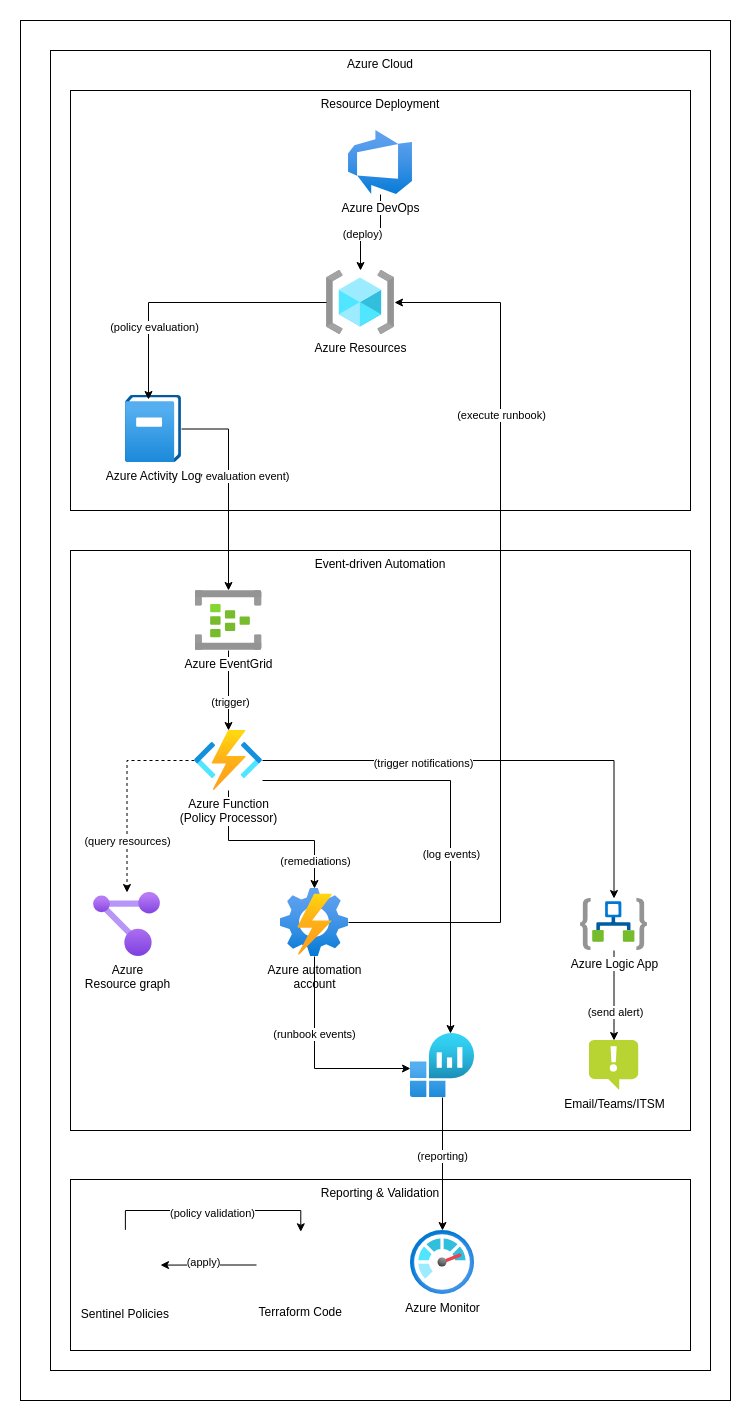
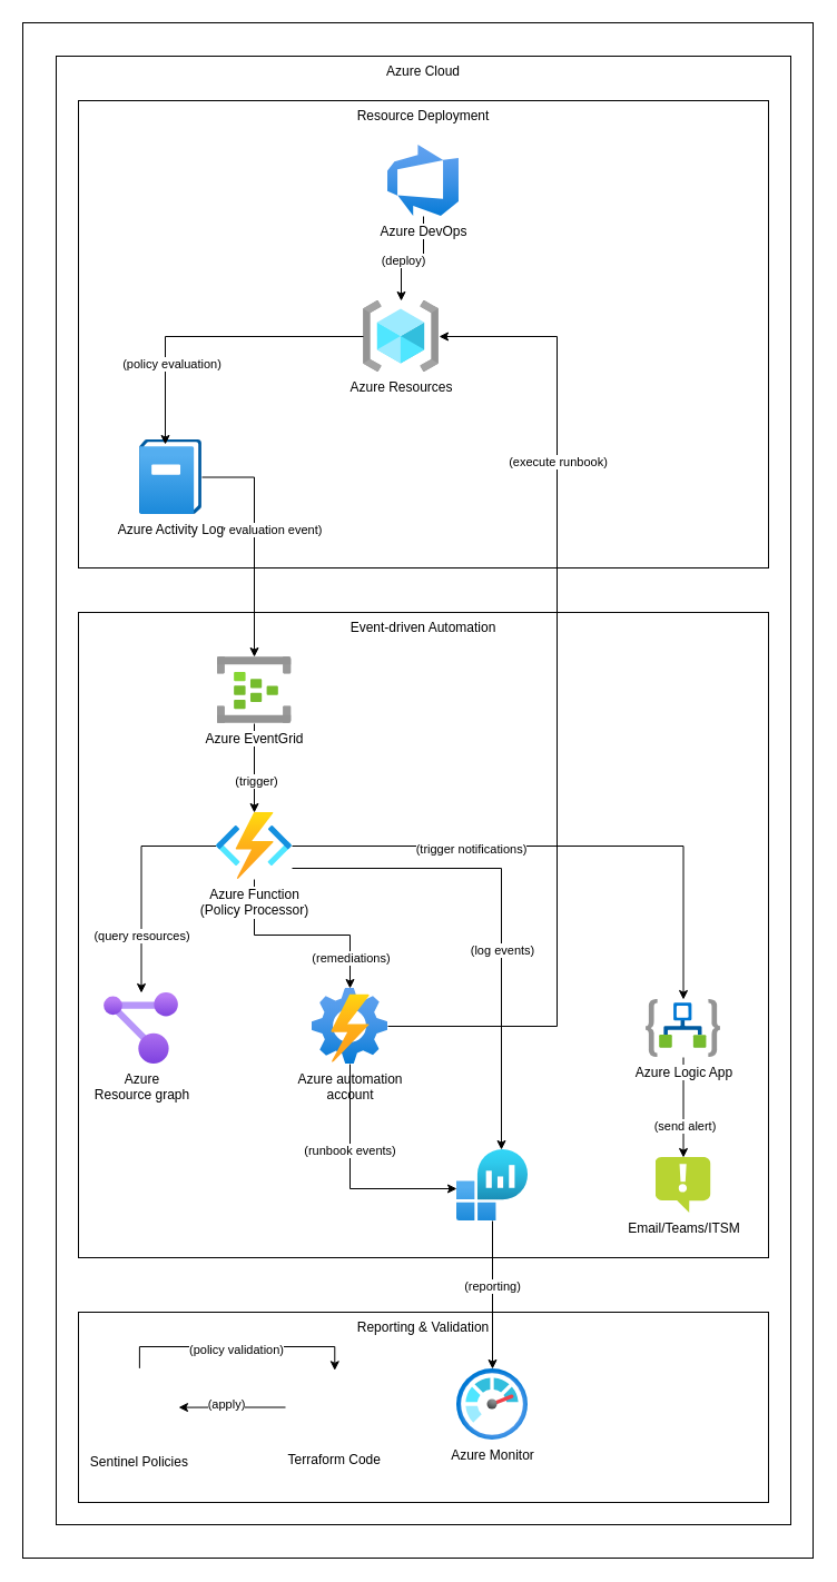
- <mxCell id="17" style="edgeStyle=orthogonalEdgeStyle;rounded=0;orthogonalLoop=1;jettySize=auto;html=1;dashed=1;" edge="1" parent="1" source="25" target="26"><mxGeometry relative="1" as="geometry" /></mxCell>
+ <mxCell id="17" style="edgeStyle=orthogonalEdgeStyle;rounded=0;orthogonalLoop=1;jettySize=auto;html=1;" edge="1" parent="1" source="25" target="26"><mxGeometry relative="1" as="geometry" /></mxCell>
